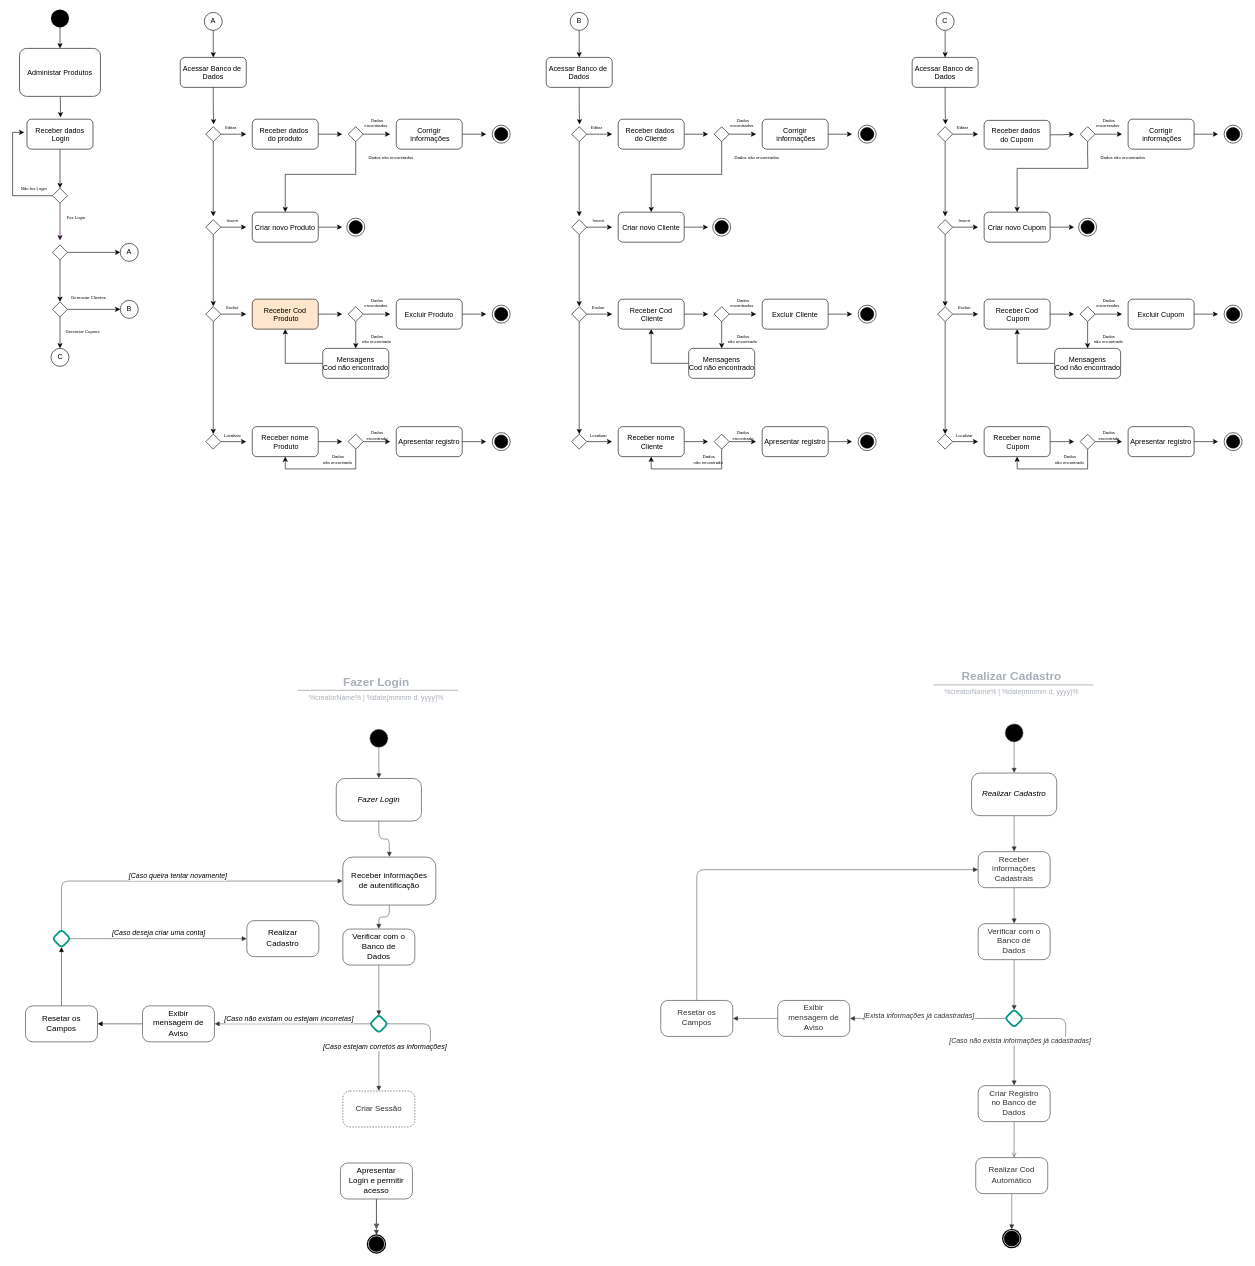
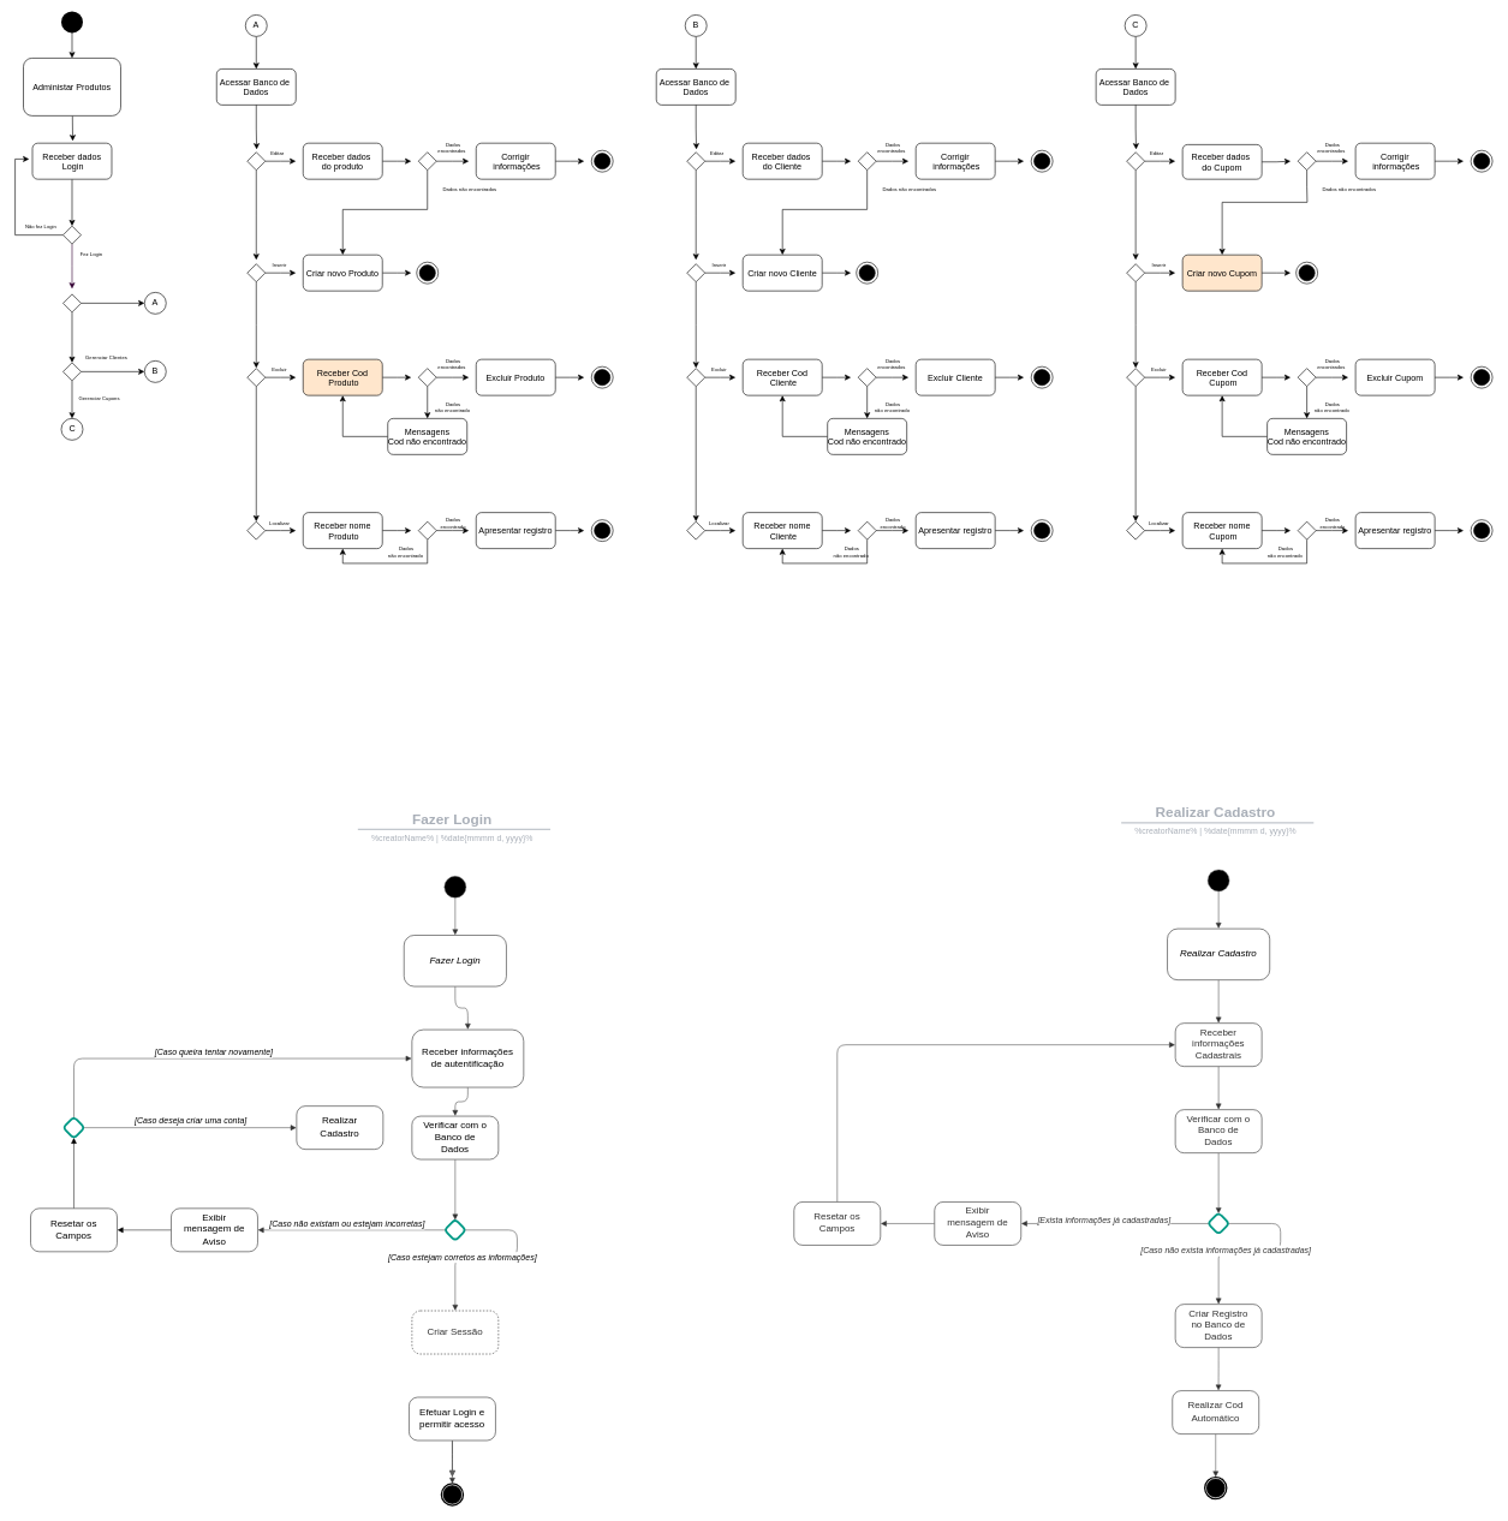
- <mxCell id="8" value="Fez Login&amp;nbsp;" style="text;html=1;strokeColor=none;fillColor=none;align=center;verticalAlign=middle;whiteSpace=wrap;rounded=0;fontSize=7;" parent="1" vertex="1"><mxGeometry x="90" y="348" width="74.5" height="30" as="geometry" /></mxCell>
+ <mxCell id="8" value="Fez Login&amp;nbsp;" style="text;html=1;strokeColor=none;fillColor=none;align=center;verticalAlign=middle;whiteSpace=wrap;rounded=0;fontSize=7;" parent="1" vertex="1"><mxGeometry x="90" y="338" width="74.5" height="30" as="geometry" /></mxCell>
- <mxCell id="151" value="Criar novo Cupom" style="rounded=1;" parent="1" vertex="1"><mxGeometry x="1640" y="353" width="110" height="50" as="geometry" /></mxCell>
+ <mxCell id="151" value="Criar novo Cupom" style="rounded=1;fillColor=#ffe6cc;" parent="1" vertex="1"><mxGeometry x="1640" y="353" width="110" height="50" as="geometry" /></mxCell>
- <mxCell id="212" value="" style="html=1;jettySize=18;whiteSpace=wrap;fontSize=13;fontFamily=helvetica;strokeColor=#333333;strokeOpacity=100;strokeWidth=0.8;rounded=1;arcSize=24;edgeStyle=orthogonalEdgeStyle;startArrow=none;endArrow=open;endFill=1;exitX=0.5;exitY=1.006;exitPerimeter=0;entryX=0.532;entryY=-0.006;entryPerimeter=0;lucidId=KoeQ5e1ZLTLH;" edge="1" parent="1" source="196" target="197"><mxGeometry width="100" height="100" relative="1" as="geometry"><Array as="points" /></mxGeometry></mxCell>
+ <mxCell id="212" value="" style="html=1;jettySize=18;whiteSpace=wrap;fontSize=13;fontFamily=helvetica;strokeColor=#333333;strokeOpacity=100;strokeWidth=0.8;rounded=1;arcSize=24;edgeStyle=orthogonalEdgeStyle;startArrow=none;endArrow=block;endFill=1;exitX=0.5;exitY=1.006;exitPerimeter=0;entryX=0.532;entryY=-0.006;entryPerimeter=0;lucidId=KoeQ5e1ZLTLH;" edge="1" parent="1" source="196" target="197"><mxGeometry width="100" height="100" relative="1" as="geometry"><Array as="points" /></mxGeometry></mxCell>
- <mxCell id="223" value="&lt;div style=&quot;display: flex; justify-content: center; text-align: center; align-items: baseline; font-size: 0; line-height: 1.25;margin-left: 8.4px;margin-right: 8.4px;margin-top: 2.4px;margin-top: -2px;&quot;&gt;&lt;span&gt;&lt;span style=&quot;font-size:13.3px;&quot;&gt;Apresentar Login e permitir acesso&lt;/span&gt;&lt;/span&gt;&lt;/div&gt;" style="rounded=1;arcSize=20;whiteSpace=wrap;overflow=block;blockSpacing=1;html=1;fontSize=13;spacing=3.6;strokeOpacity=100;fillOpacity=100;fillColor=#ffffff;strokeWidth=0.8;" vertex="1" parent="1"><mxGeometry x="567" y="1938" width="120" height="60" as="geometry" /></mxCell>
+ <mxCell id="223" value="&lt;div style=&quot;display: flex; justify-content: center; text-align: center; align-items: baseline; font-size: 0; line-height: 1.25;margin-left: 8.4px;margin-right: 8.4px;margin-top: 2.4px;margin-top: -2px;&quot;&gt;&lt;span&gt;&lt;span style=&quot;font-size:13.3px;&quot;&gt;Efetuar Login e permitir acesso&lt;/span&gt;&lt;/span&gt;&lt;/div&gt;" style="rounded=1;arcSize=20;whiteSpace=wrap;overflow=block;blockSpacing=1;html=1;fontSize=13;spacing=3.6;strokeOpacity=100;fillOpacity=100;fillColor=#ffffff;strokeWidth=0.8;" vertex="1" parent="1"><mxGeometry x="567" y="1938" width="120" height="60" as="geometry" /></mxCell>
